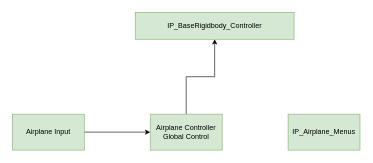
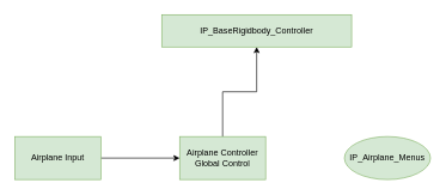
- <mxCell id="7" value="IP_Airplane_Menus" style="rounded=0;whiteSpace=wrap;html=1;fillColor=#d5e8d4;strokeColor=#82b366;" vertex="1" parent="1"><mxGeometry x="480" y="190" width="120" height="60" as="geometry" /></mxCell>
+ <mxCell id="7" value="IP_Airplane_Menus" style="ellipse;whiteSpace=wrap;html=1;fillColor=#d5e8d4;strokeColor=#82b366;" vertex="1" parent="1"><mxGeometry x="480" y="190" width="120" height="60" as="geometry" /></mxCell>
